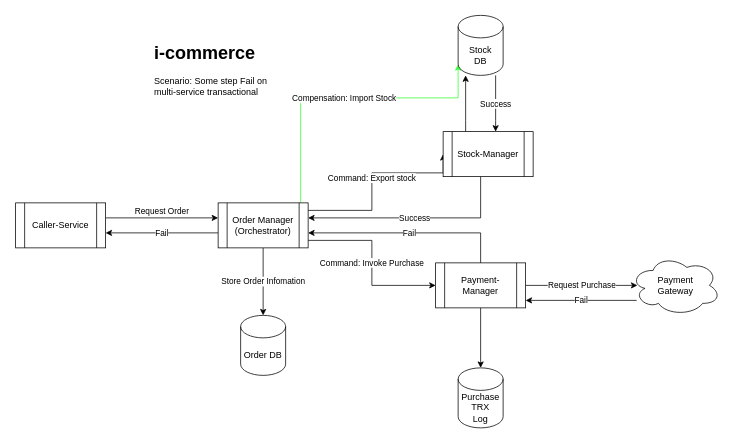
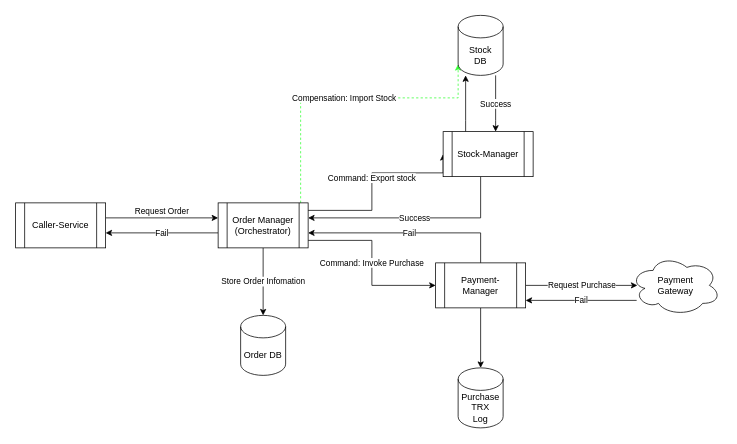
- <mxCell id="24" value="&lt;h1&gt;i-commerce&lt;/h1&gt;&lt;p&gt;Scenario: Some step Fail on multi-service transactional&lt;/p&gt;" style="text;html=1;strokeColor=none;fillColor=none;spacing=5;spacingTop=-20;whiteSpace=wrap;overflow=hidden;rounded=0;" vertex="1" parent="1"><mxGeometry x="200" y="50" width="190" height="120" as="geometry" /></mxCell>
- <mxCell id="6" value="Compensation: Import Stock" style="edgeStyle=orthogonalEdgeStyle;rounded=0;orthogonalLoop=1;jettySize=auto;html=1;entryX=0;entryY=1;entryDx=0;entryDy=-15;entryPerimeter=0;strokeColor=#33FF33;" edge="1" parent="1" source="7" target="17"><mxGeometry relative="1" as="geometry"><Array as="points"><mxPoint x="400" y="130" /><mxPoint x="610" y="130" /></Array></mxGeometry></mxCell>
+ <mxCell id="6" value="Compensation: Import Stock" style="edgeStyle=orthogonalEdgeStyle;rounded=0;orthogonalLoop=1;jettySize=auto;html=1;entryX=0;entryY=1;entryDx=0;entryDy=-15;entryPerimeter=0;strokeColor=#33FF33;dashed=1;" edge="1" parent="1" source="7" target="17"><mxGeometry relative="1" as="geometry"><Array as="points"><mxPoint x="400" y="130" /><mxPoint x="610" y="130" /></Array></mxGeometry></mxCell>
